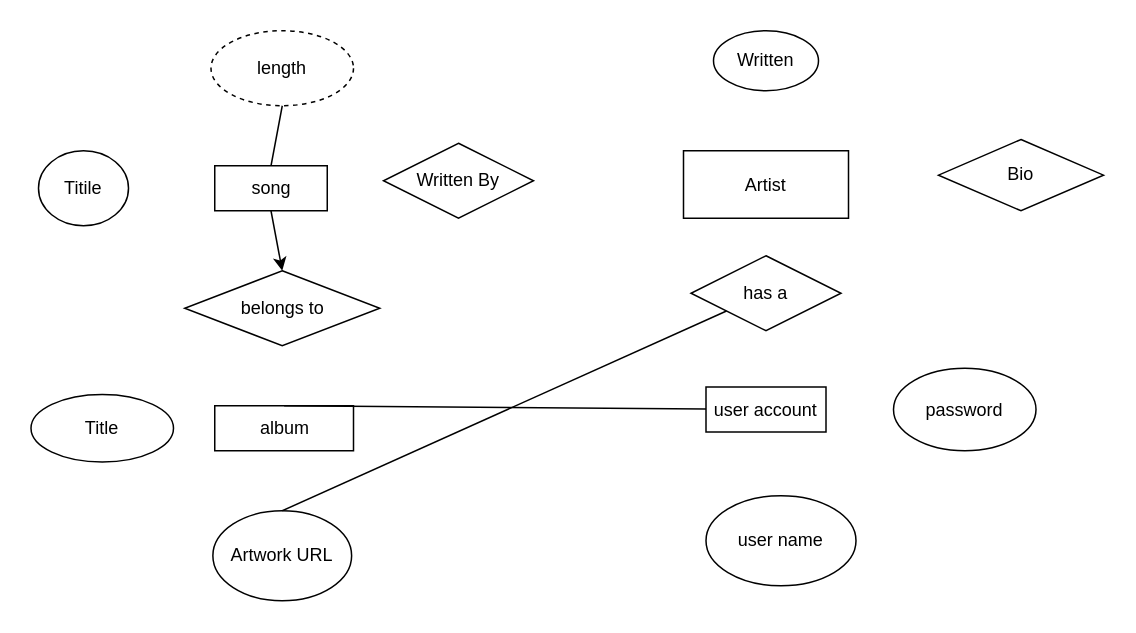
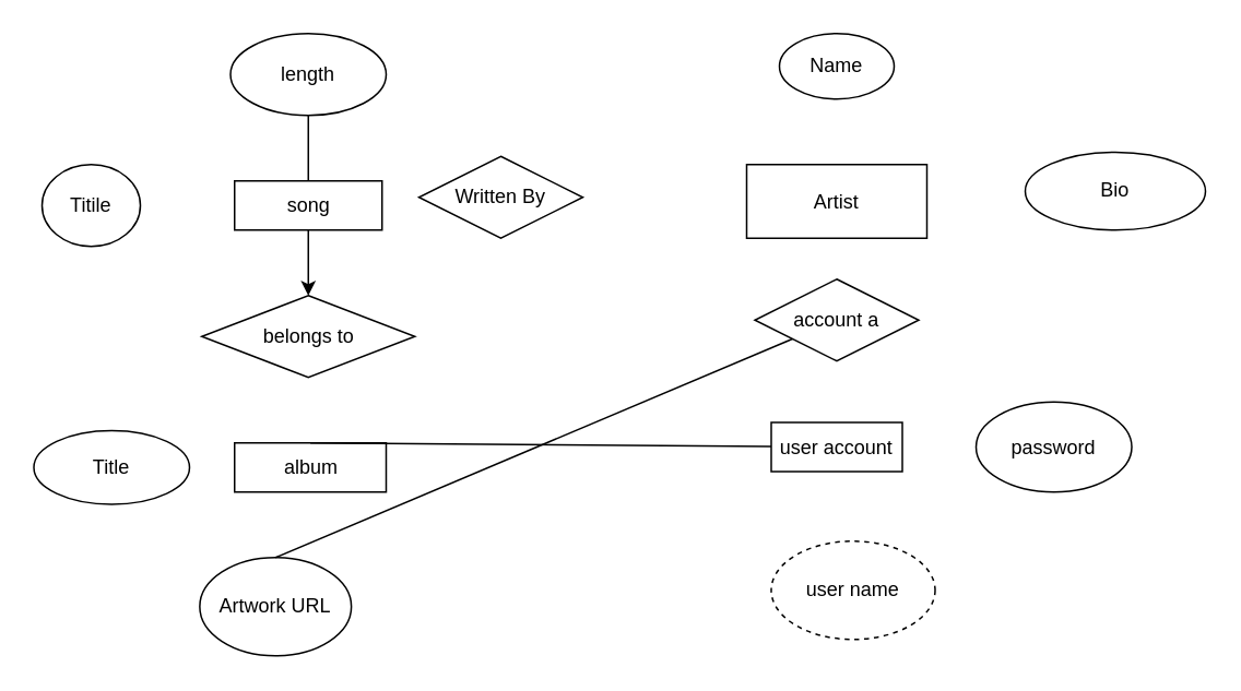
- <mxCell id="10" value="Written" style="ellipse;whiteSpace=wrap;html=1;" vertex="1" parent="1"><mxGeometry x="475" y="20" width="70" height="40" as="geometry" /></mxCell>
+ <mxCell id="10" value="Name" style="ellipse;whiteSpace=wrap;html=1;" vertex="1" parent="1"><mxGeometry x="475" y="20" width="70" height="40" as="geometry" /></mxCell>
- <mxCell id="3" value="length" style="ellipse;whiteSpace=wrap;html=1;dashed=1;" vertex="1" parent="1"><mxGeometry x="140" y="20" width="95" height="50" as="geometry" /></mxCell>
+ <mxCell id="3" value="length" style="ellipse;whiteSpace=wrap;html=1;" vertex="1" parent="1"><mxGeometry x="140" y="20" width="95" height="50" as="geometry" /></mxCell>
- <mxCell id="15" value="Bio" style="rhombus;whiteSpace=wrap;html=1;" vertex="1" parent="1"><mxGeometry x="625" y="92.5" width="110" height="47.5" as="geometry" /></mxCell>
+ <mxCell id="15" value="Bio" style="ellipse;whiteSpace=wrap;html=1;" vertex="1" parent="1"><mxGeometry x="625" y="92.5" width="110" height="47.5" as="geometry" /></mxCell>
- <mxCell id="2" value="song" style="rounded=0;whiteSpace=wrap;html=1;" vertex="1" parent="1"><mxGeometry x="142.5" y="110" width="75" height="30" as="geometry" /></mxCell>
+ <mxCell id="2" value="song" style="rounded=0;whiteSpace=wrap;html=1;" vertex="1" parent="1"><mxGeometry x="142.5" y="110" width="90" height="30" as="geometry" /></mxCell>
- <mxCell id="11" value="has a" style="rhombus;whiteSpace=wrap;html=1;" vertex="1" parent="1"><mxGeometry x="460" y="170" width="100" height="50" as="geometry" /></mxCell>
+ <mxCell id="11" value="account a" style="rhombus;whiteSpace=wrap;html=1;" vertex="1" parent="1"><mxGeometry x="460" y="170" width="100" height="50" as="geometry" /></mxCell>
- <mxCell id="13" value="user name" style="ellipse;whiteSpace=wrap;html=1;" vertex="1" parent="1"><mxGeometry x="470" y="330" width="100" height="60" as="geometry" /></mxCell>
+ <mxCell id="13" value="user name" style="ellipse;whiteSpace=wrap;html=1;dashed=1;" vertex="1" parent="1"><mxGeometry x="470" y="330" width="100" height="60" as="geometry" /></mxCell>
- <mxCell id="6" value="Artwork URL" style="ellipse;whiteSpace=wrap;html=1;" vertex="1" parent="1"><mxGeometry x="141.25" y="340" width="92.5" height="60" as="geometry" /></mxCell>
+ <mxCell id="6" value="Artwork URL" style="ellipse;whiteSpace=wrap;html=1;" vertex="1" parent="1"><mxGeometry x="121.25" y="340" width="92.5" height="60" as="geometry" /></mxCell>
